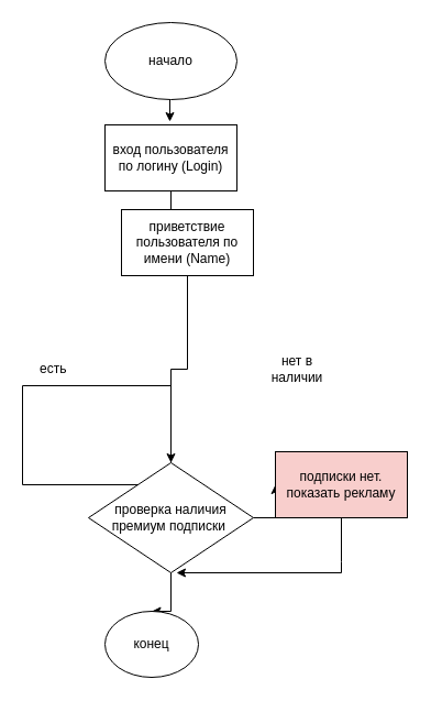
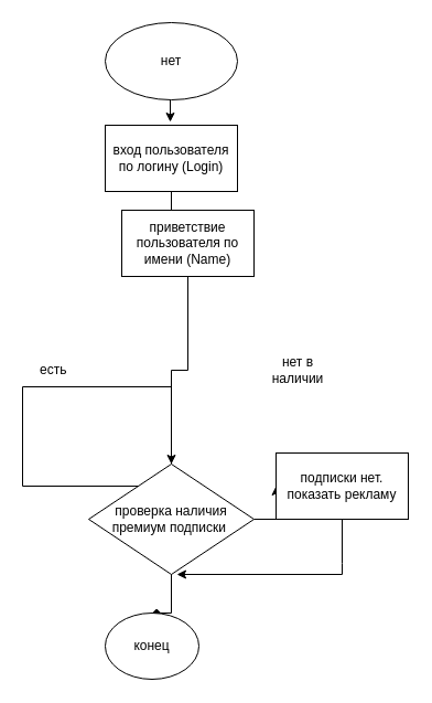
- <mxCell id="3" value="начало" style="ellipse;whiteSpace=wrap;html=1;" vertex="1" parent="1"><mxGeometry x="95" y="20" width="120" height="70" as="geometry" /></mxCell>
+ <mxCell id="3" value="нет" style="ellipse;whiteSpace=wrap;html=1;" vertex="1" parent="1"><mxGeometry x="95" y="20" width="120" height="70" as="geometry" /></mxCell>
- <mxCell id="12" value="&lt;span&gt;подписки нет. показать рекламу&lt;/span&gt;" style="whiteSpace=wrap;html=1;fillColor=#f8cecc;" vertex="1" parent="1"><mxGeometry x="250" y="410" width="120" height="60" as="geometry" /></mxCell>
+ <mxCell id="12" value="&lt;span&gt;подписки нет. показать рекламу&lt;/span&gt;" style="whiteSpace=wrap;html=1;" vertex="1" parent="1"><mxGeometry x="250" y="410" width="120" height="60" as="geometry" /></mxCell>
- <mxCell id="7" style="edgeStyle=orthogonalEdgeStyle;rounded=0;orthogonalLoop=1;jettySize=auto;html=1;entryX=0.5;entryY=0;entryDx=0;entryDy=0;" edge="1" parent="1" source="8" target="13"><mxGeometry relative="1" as="geometry"><mxPoint x="155" y="500" as="targetPoint" /><Array as="points"><mxPoint x="20" y="350" /><mxPoint x="20" y="440" /><mxPoint x="155" y="440" /></Array></mxGeometry></mxCell>
+ <mxCell id="7" style="edgeStyle=orthogonalEdgeStyle;rounded=0;orthogonalLoop=1;jettySize=auto;html=1;entryX=0.5;entryY=0;entryDx=0;entryDy=0;endArrow=diamond;" edge="1" parent="1" source="8" target="13"><mxGeometry relative="1" as="geometry"><mxPoint x="155" y="500" as="targetPoint" /><Array as="points"><mxPoint x="20" y="350" /><mxPoint x="20" y="440" /><mxPoint x="155" y="440" /></Array></mxGeometry></mxCell>
